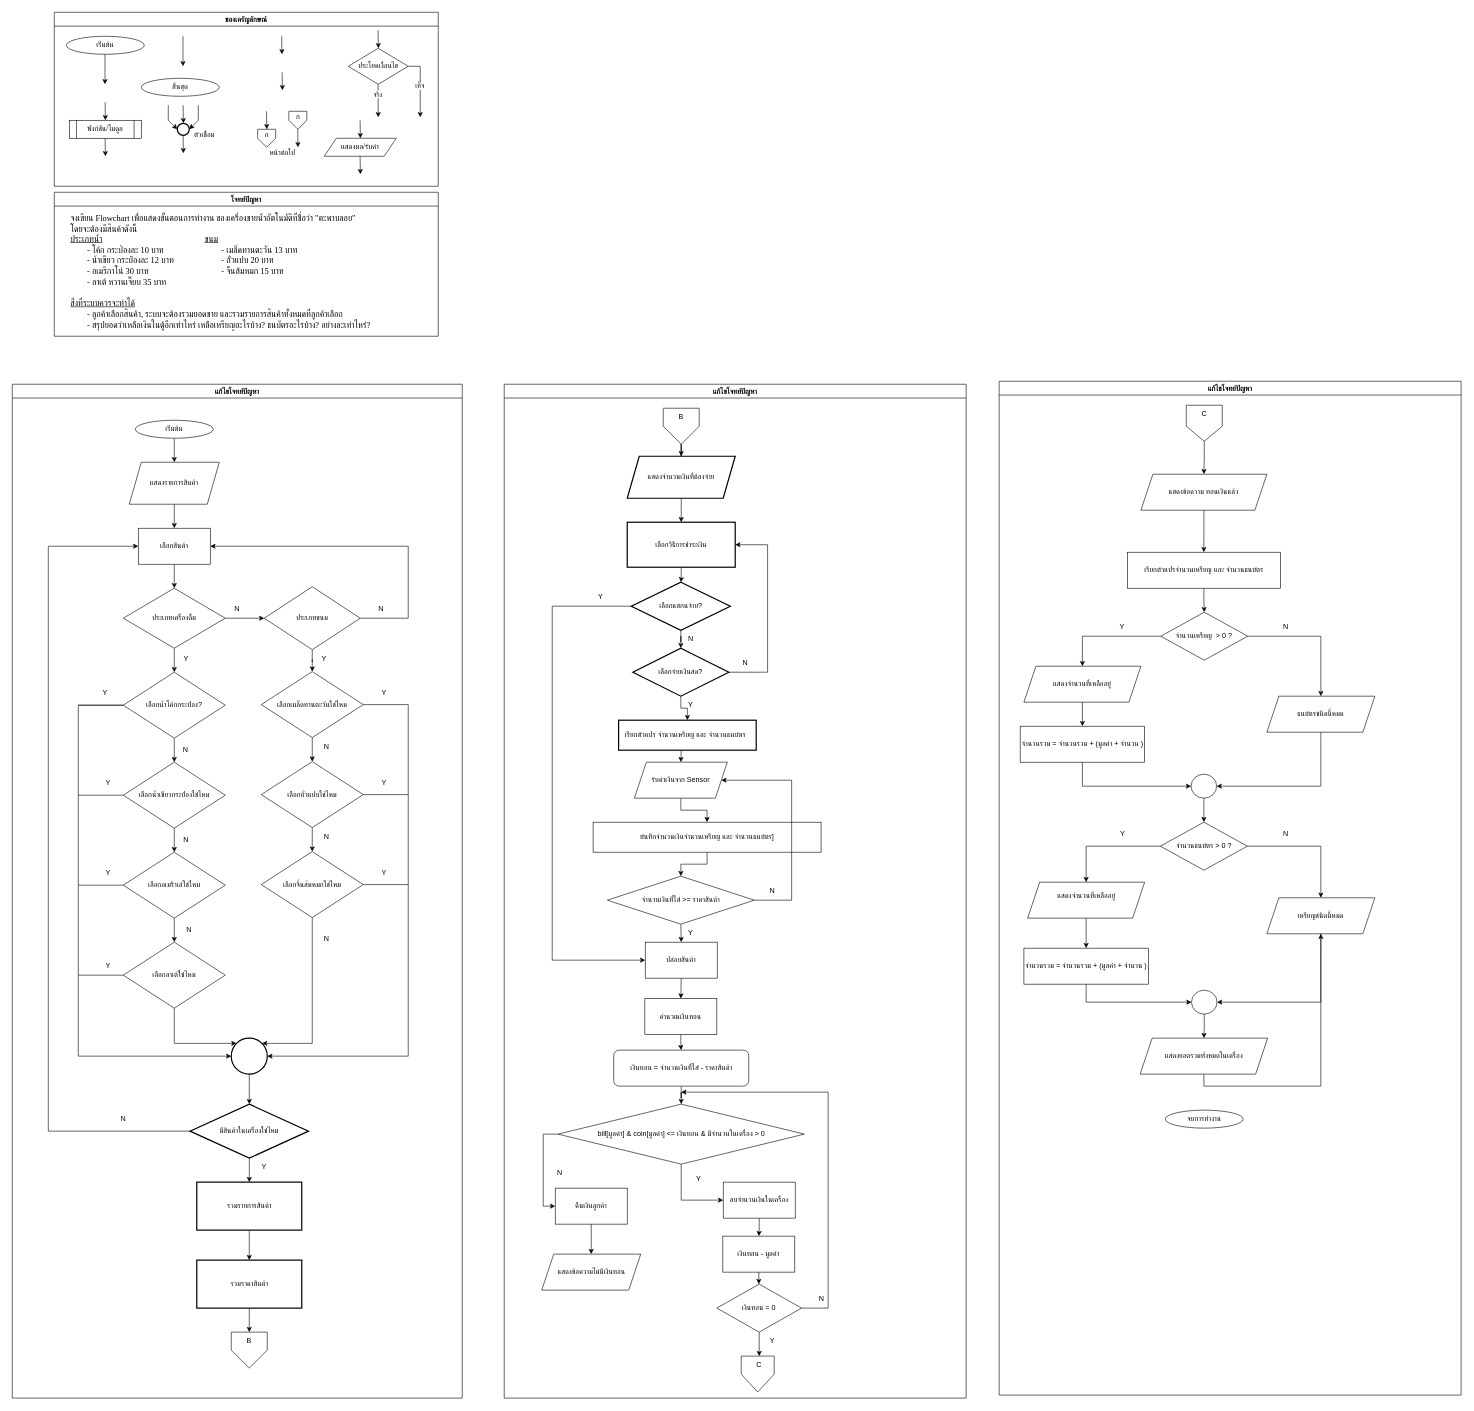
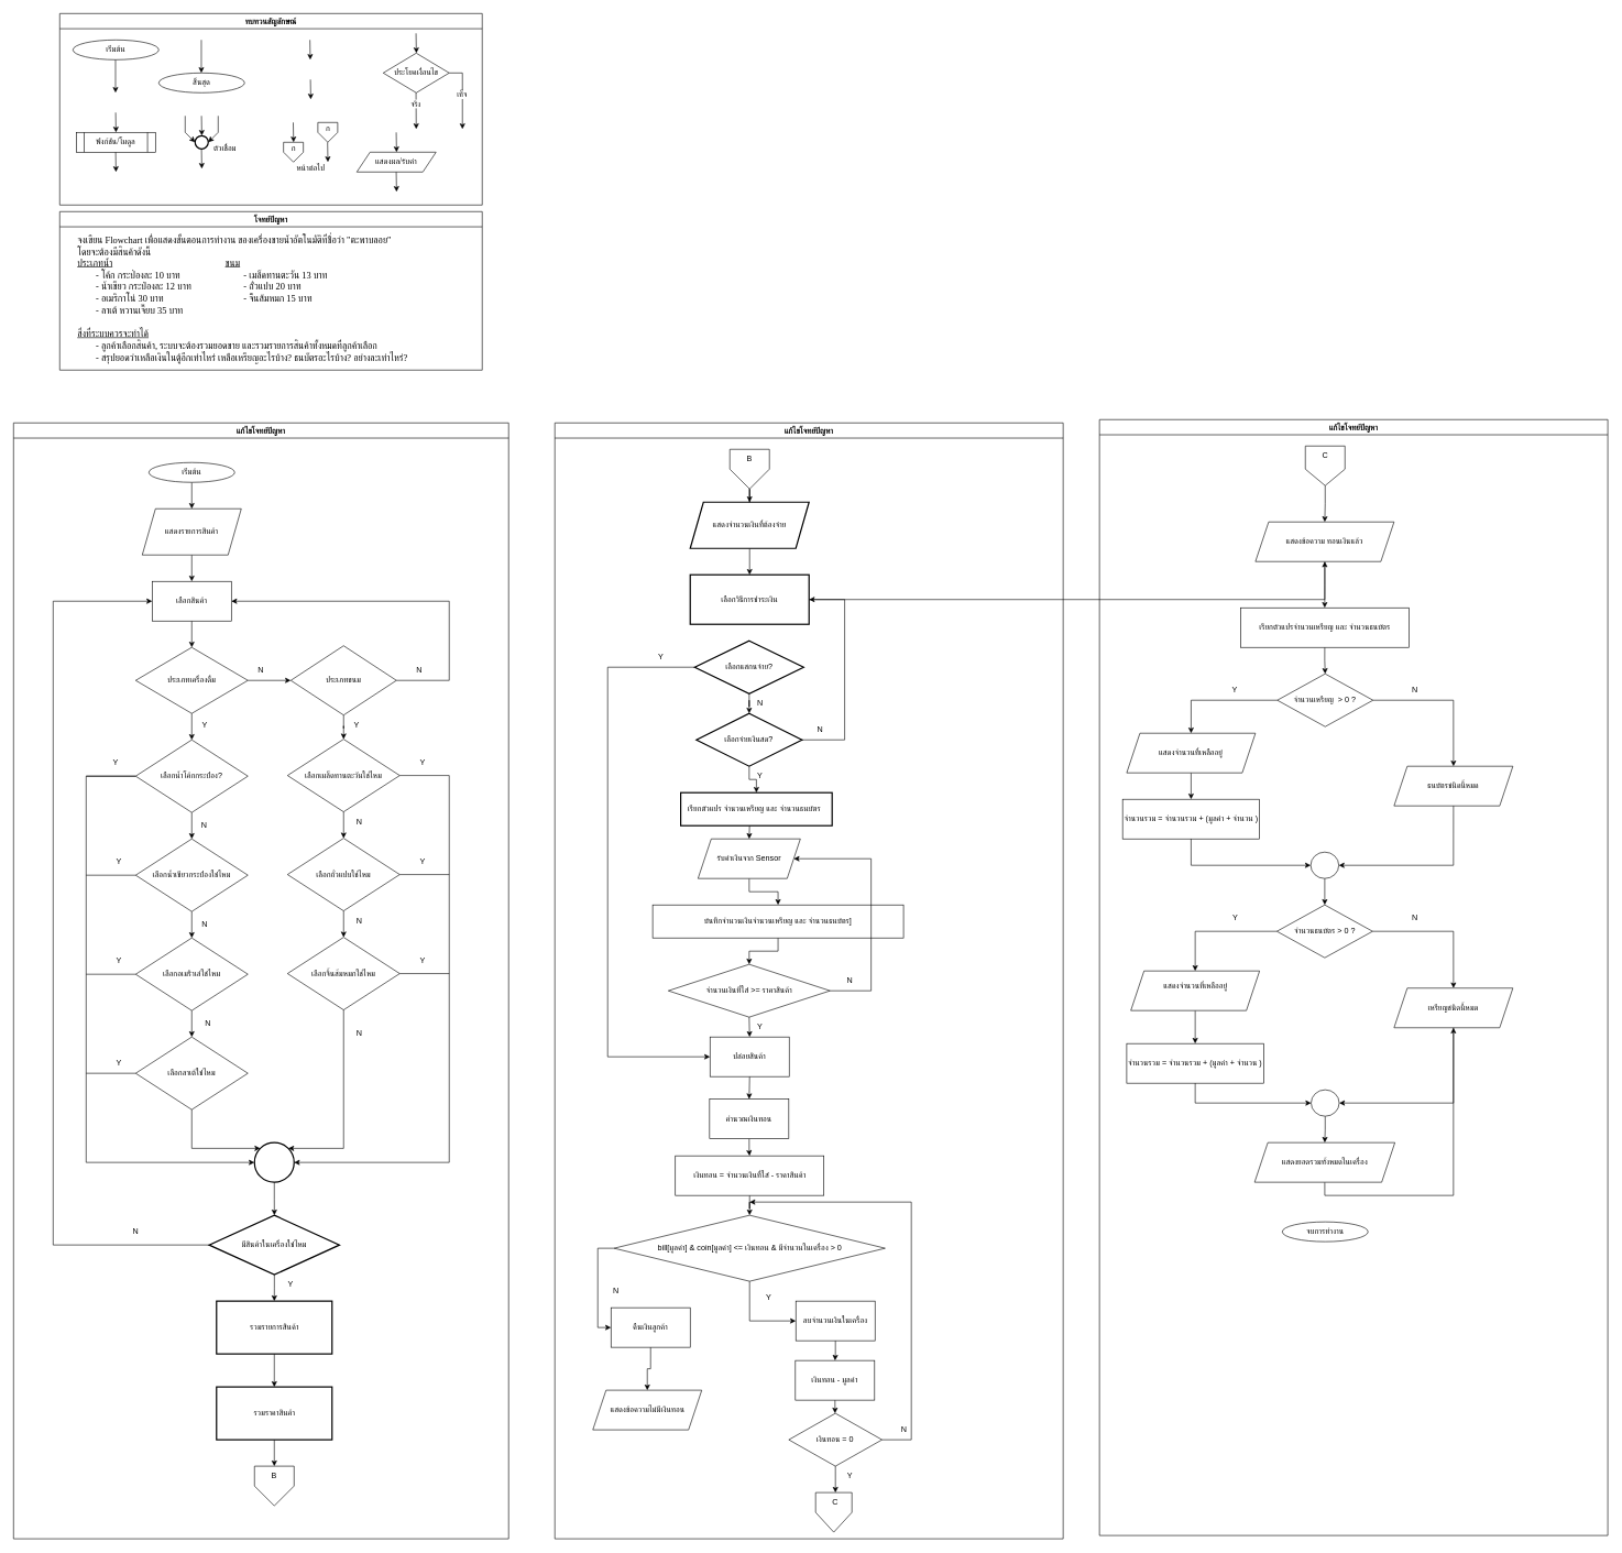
- <mxCell id="2" value="ของเครัญลักษณ์" style="swimlane;fontFamily=Sarabun;fontSource=https%3A%2F%2Ffonts.googleapis.com%2Fcss%3Ffamily%3DSarabun;" parent="1" vertex="1"><mxGeometry x="90" y="20" width="640" height="290" as="geometry" /></mxCell>
+ <mxCell id="2" value="ทบทวนสัญลักษณ์" style="swimlane;fontFamily=Sarabun;fontSource=https%3A%2F%2Ffonts.googleapis.com%2Fcss%3Ffamily%3DSarabun;" parent="1" vertex="1"><mxGeometry x="90" y="20" width="640" height="290" as="geometry" /></mxCell>
- <mxCell id="5" value="&lt;font face=&quot;Sarabun&quot;&gt;สิ้นสุด&lt;/font&gt;" style="ellipse;whiteSpace=wrap;html=1;" parent="2" vertex="1"><mxGeometry x="145" y="110" width="130" height="30" as="geometry" /></mxCell>
+ <mxCell id="5" value="&lt;font face=&quot;Sarabun&quot;&gt;สิ้นสุด&lt;/font&gt;" style="ellipse;whiteSpace=wrap;html=1;" parent="2" vertex="1"><mxGeometry x="150" y="90" width="130" height="30" as="geometry" /></mxCell>
- <mxCell id="104" value="" style="edgeStyle=orthogonalEdgeStyle;rounded=0;orthogonalLoop=1;jettySize=auto;html=1;" parent="101" source="105" target="108" edge="1"><mxGeometry relative="1" as="geometry" /></mxCell>
+ <mxCell id="104" value="" style="edgeStyle=orthogonalEdgeStyle;rounded=0;orthogonalLoop=1;jettySize=auto;html=1;" parent="101" source="105" target="159" edge="1"><mxGeometry relative="1" as="geometry" /></mxCell>
- <mxCell id="126" value="เงินทอน = จำนวนเงินที่ใส่ - ราคาสินค้า" style="whiteSpace=wrap;html=1;rounded=1;" parent="101" vertex="1"><mxGeometry x="182.53" y="1110" width="225" height="60" as="geometry" /></mxCell>
+ <mxCell id="126" value="เงินทอน = จำนวนเงินที่ใส่ - ราคาสินค้า" style="whiteSpace=wrap;html=1;" parent="101" vertex="1"><mxGeometry x="182.53" y="1110" width="225" height="60" as="geometry" /></mxCell>
- <mxCell id="150" value="แสดงข้อความไม่มีเงินทอน" style="shape=parallelogram;perimeter=parallelogramPerimeter;whiteSpace=wrap;html=1;fixedSize=1;" parent="101" vertex="1"><mxGeometry x="62.54" y="1450" width="164.98" height="60" as="geometry" /></mxCell>
+ <mxCell id="150" value="แสดงข้อความไม่มีเงินทอน" style="shape=parallelogram;perimeter=parallelogramPerimeter;whiteSpace=wrap;html=1;fixedSize=1;" parent="101" vertex="1"><mxGeometry x="57.54" y="1465" width="164.98" height="60" as="geometry" /></mxCell>
